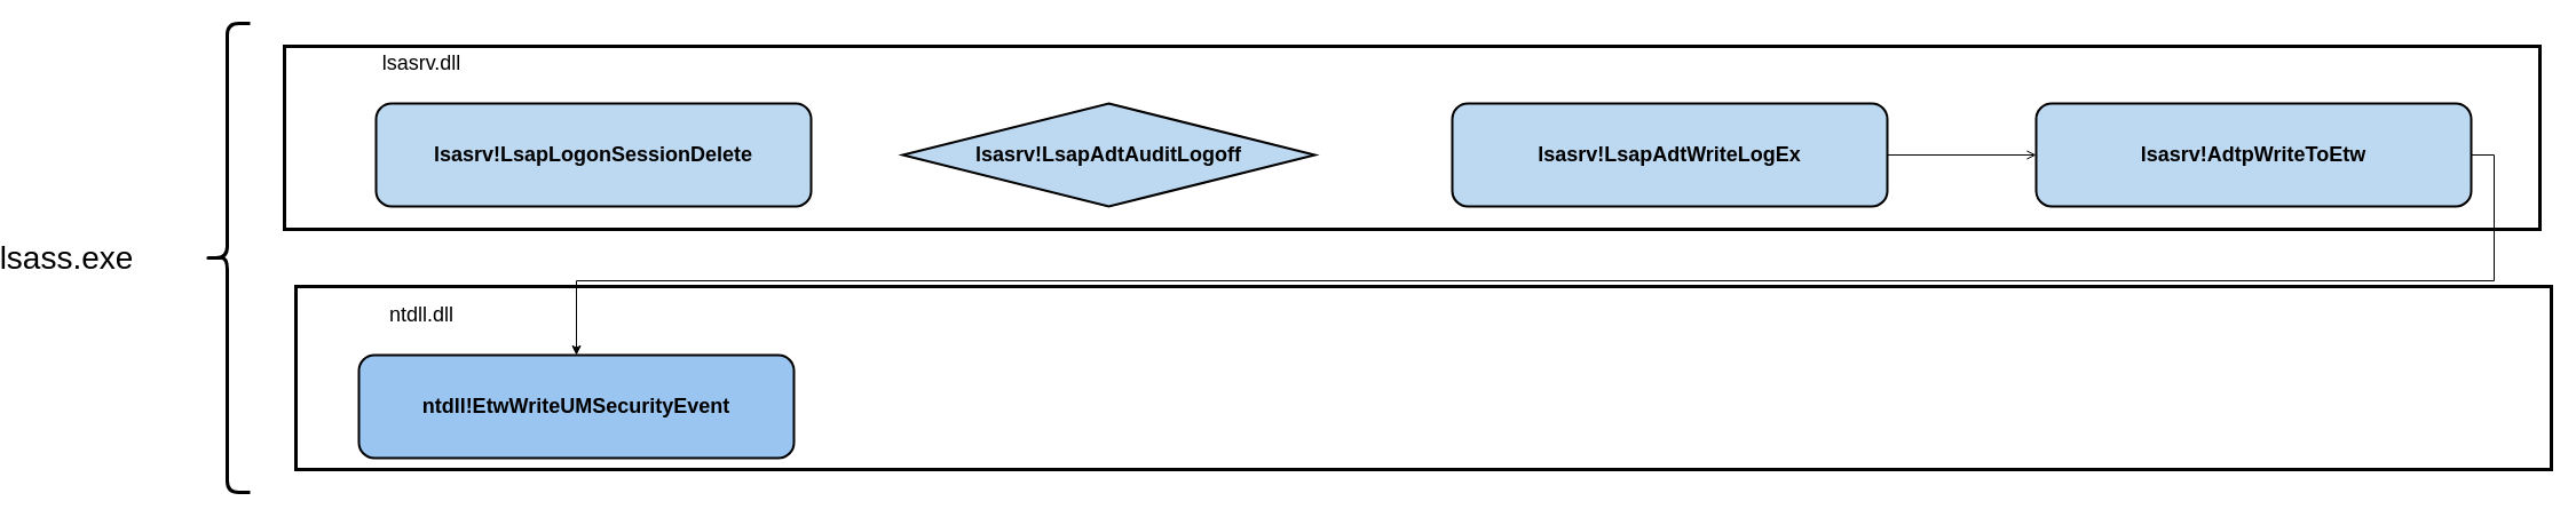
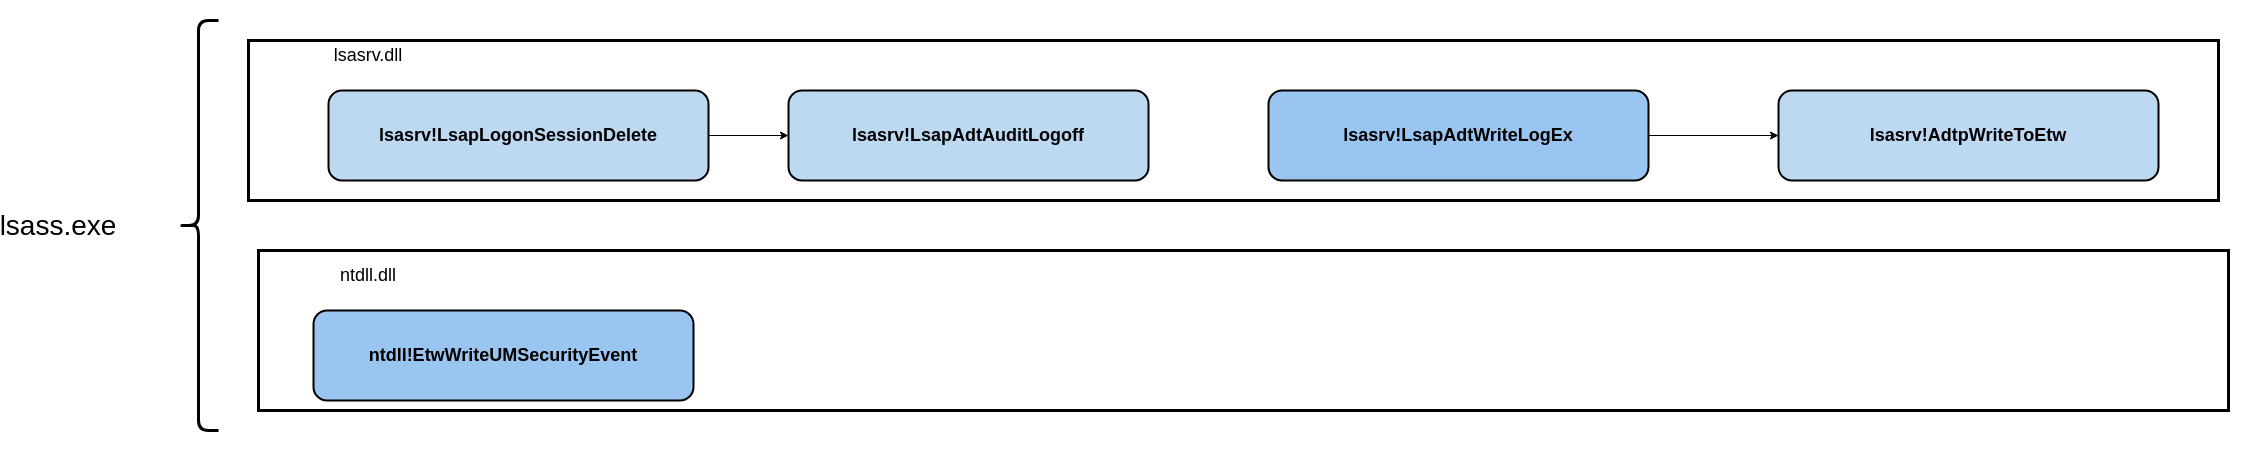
+ <mxCell id="11" style="edgeStyle=orthogonalEdgeStyle;rounded=0;orthogonalLoop=1;jettySize=auto;html=1;entryX=0;entryY=0.5;entryDx=0;entryDy=0;" edge="1" parent="1" source="12" target="16"><mxGeometry relative="1" as="geometry" /></mxCell>
- <mxCell id="16" value="&lt;b&gt;lsasrv!LsapAdtAuditLogoff&lt;/b&gt;" style="rhombus;whiteSpace=wrap;html=1;fontSize=18;strokeWidth=2;fillColor=#BDD8F1;" vertex="1" parent="1"><mxGeometry x="780" y="90" width="360" height="90" as="geometry" /></mxCell>
+ <mxCell id="16" value="&lt;b&gt;lsasrv!LsapAdtAuditLogoff&lt;/b&gt;" style="rounded=1;whiteSpace=wrap;html=1;fontSize=18;strokeWidth=2;fillColor=#BDD8F1;" vertex="1" parent="1"><mxGeometry x="780" y="90" width="360" height="90" as="geometry" /></mxCell>
- <mxCell id="10" value="&lt;b&gt;lsasrv!LsapAdtWriteLogEx&lt;/b&gt;" style="rounded=1;whiteSpace=wrap;html=1;fontSize=18;strokeWidth=2;fillColor=#BDD8F1;" vertex="1" parent="1"><mxGeometry x="1260" y="90" width="380" height="90" as="geometry" /></mxCell>
+ <mxCell id="10" value="&lt;b&gt;lsasrv!LsapAdtWriteLogEx&lt;/b&gt;" style="rounded=1;whiteSpace=wrap;html=1;fontSize=18;strokeWidth=2;fillColor=#9bc5f1;" vertex="1" parent="1"><mxGeometry x="1260" y="90" width="380" height="90" as="geometry" /></mxCell>
- <mxCell id="9" style="edgeStyle=orthogonalEdgeStyle;rounded=0;orthogonalLoop=1;jettySize=auto;html=1;entryX=0;entryY=0.5;entryDx=0;entryDy=0;endArrow=open;" edge="1" parent="1" source="10" target="8"><mxGeometry relative="1" as="geometry" /></mxCell>
+ <mxCell id="9" style="edgeStyle=orthogonalEdgeStyle;rounded=0;orthogonalLoop=1;jettySize=auto;html=1;entryX=0;entryY=0.5;entryDx=0;entryDy=0;" edge="1" parent="1" source="10" target="8"><mxGeometry relative="1" as="geometry" /></mxCell>
- <mxCell id="14" style="edgeStyle=orthogonalEdgeStyle;rounded=0;orthogonalLoop=1;jettySize=auto;html=1;entryX=0.5;entryY=0;entryDx=0;entryDy=0;exitX=1;exitY=0.5;exitDx=0;exitDy=0;" edge="1" parent="1" source="8" target="15"><mxGeometry relative="1" as="geometry"><mxPoint x="2280" y="170" as="sourcePoint" /></mxGeometry></mxCell>
